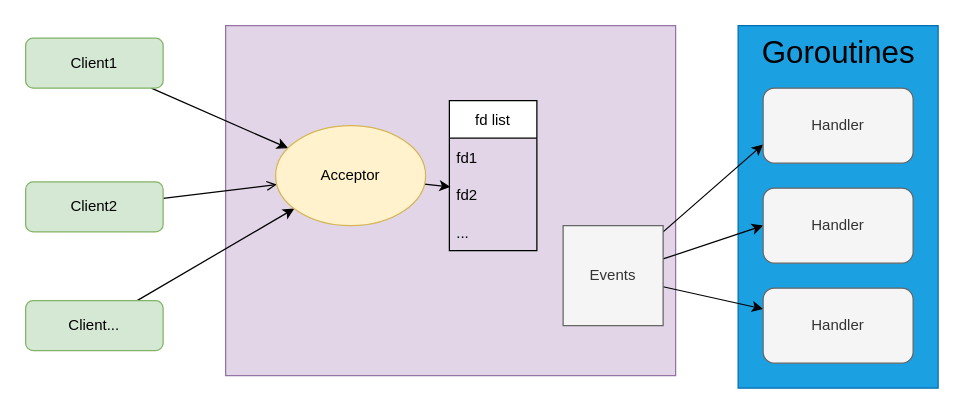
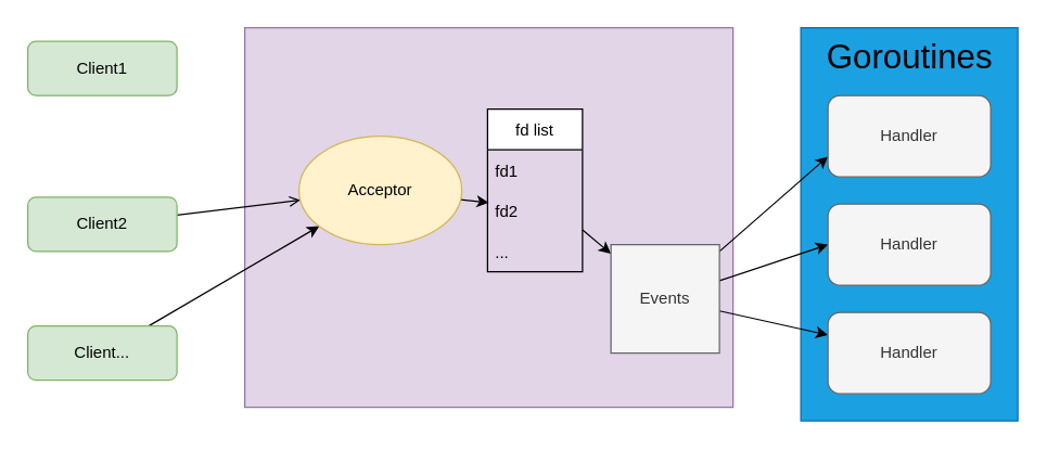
- <mxCell id="4" value="" style="edgeStyle=none;html=1;" edge="1" parent="1" source="5" target="11"><mxGeometry relative="1" as="geometry" /></mxCell>
+ <mxCell id="12" value="" style="edgeStyle=none;html=1;" edge="1" parent="1" source="13" target="20"><mxGeometry relative="1" as="geometry" /></mxCell>
